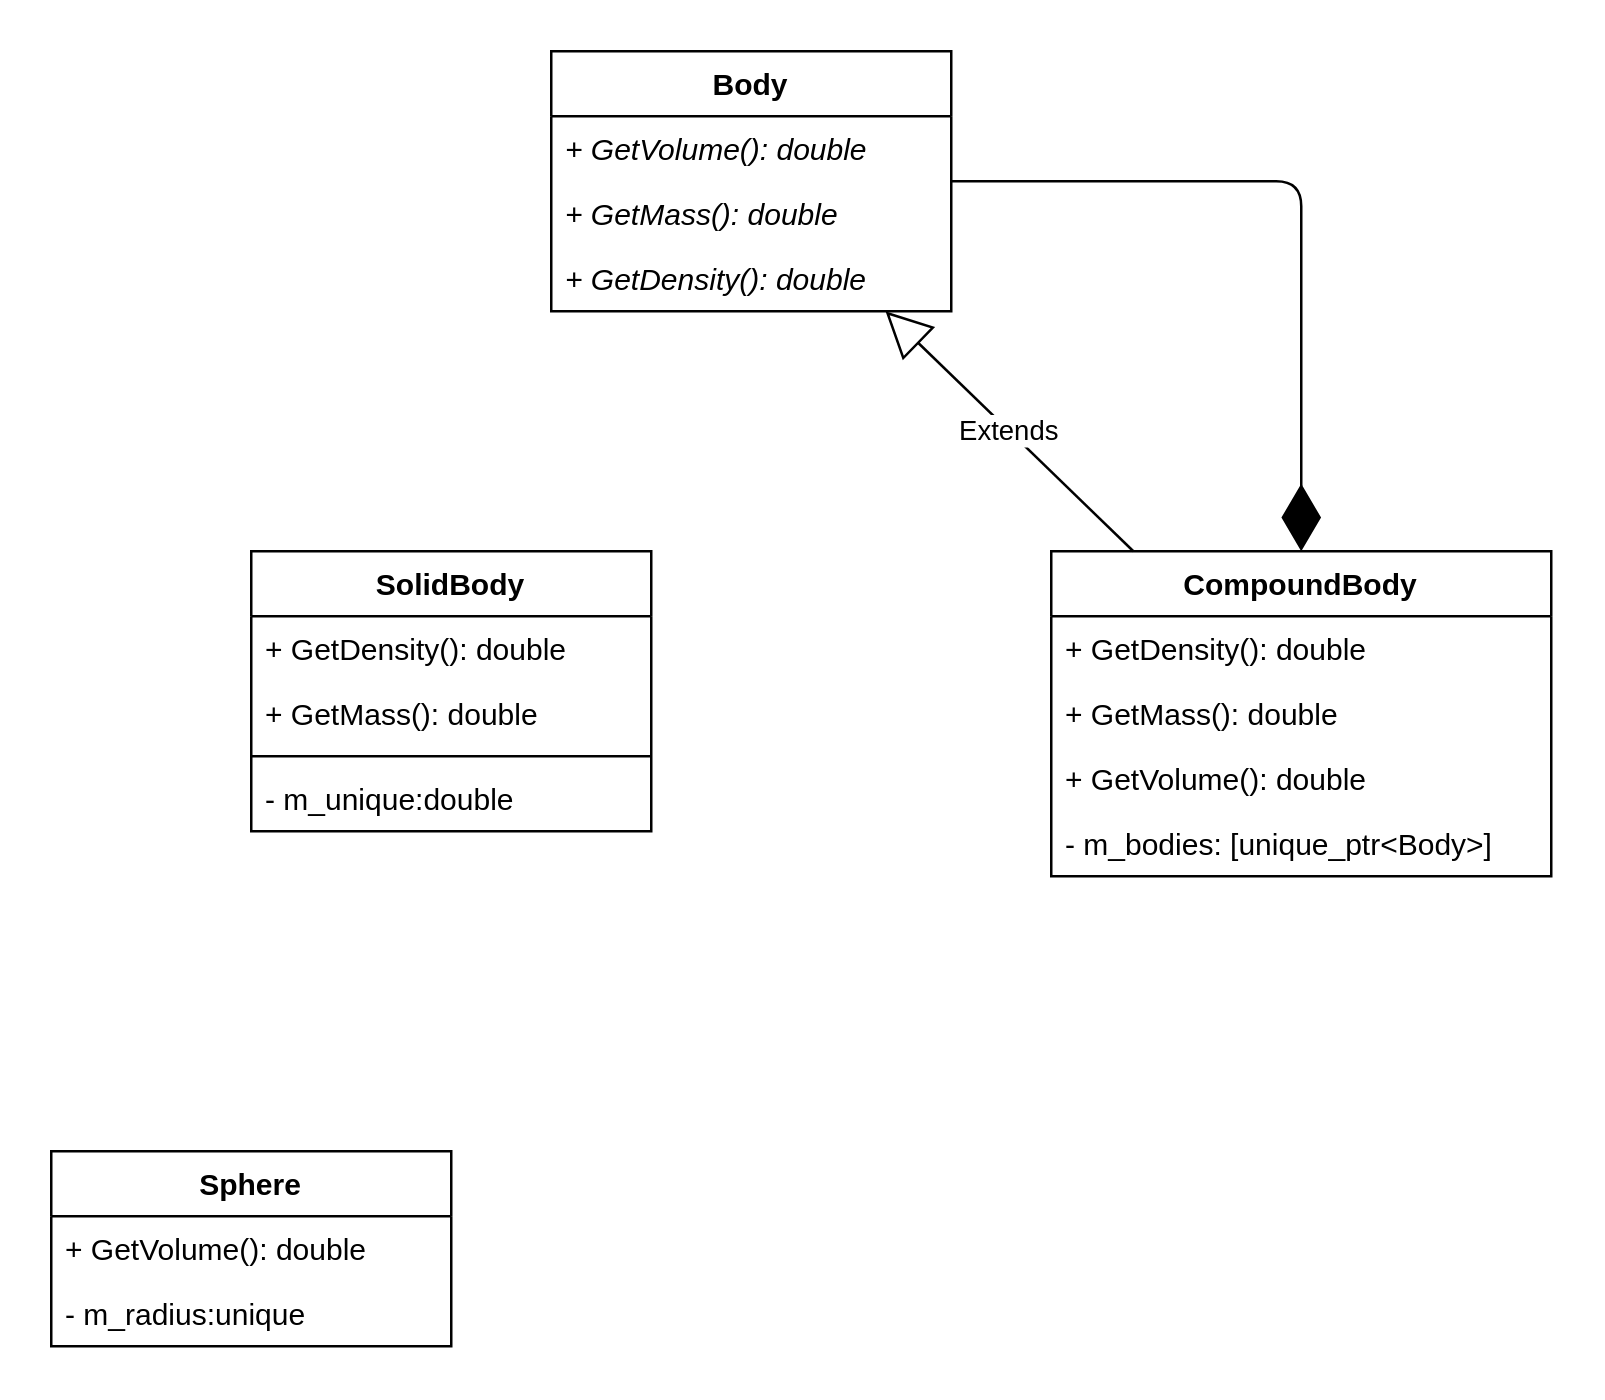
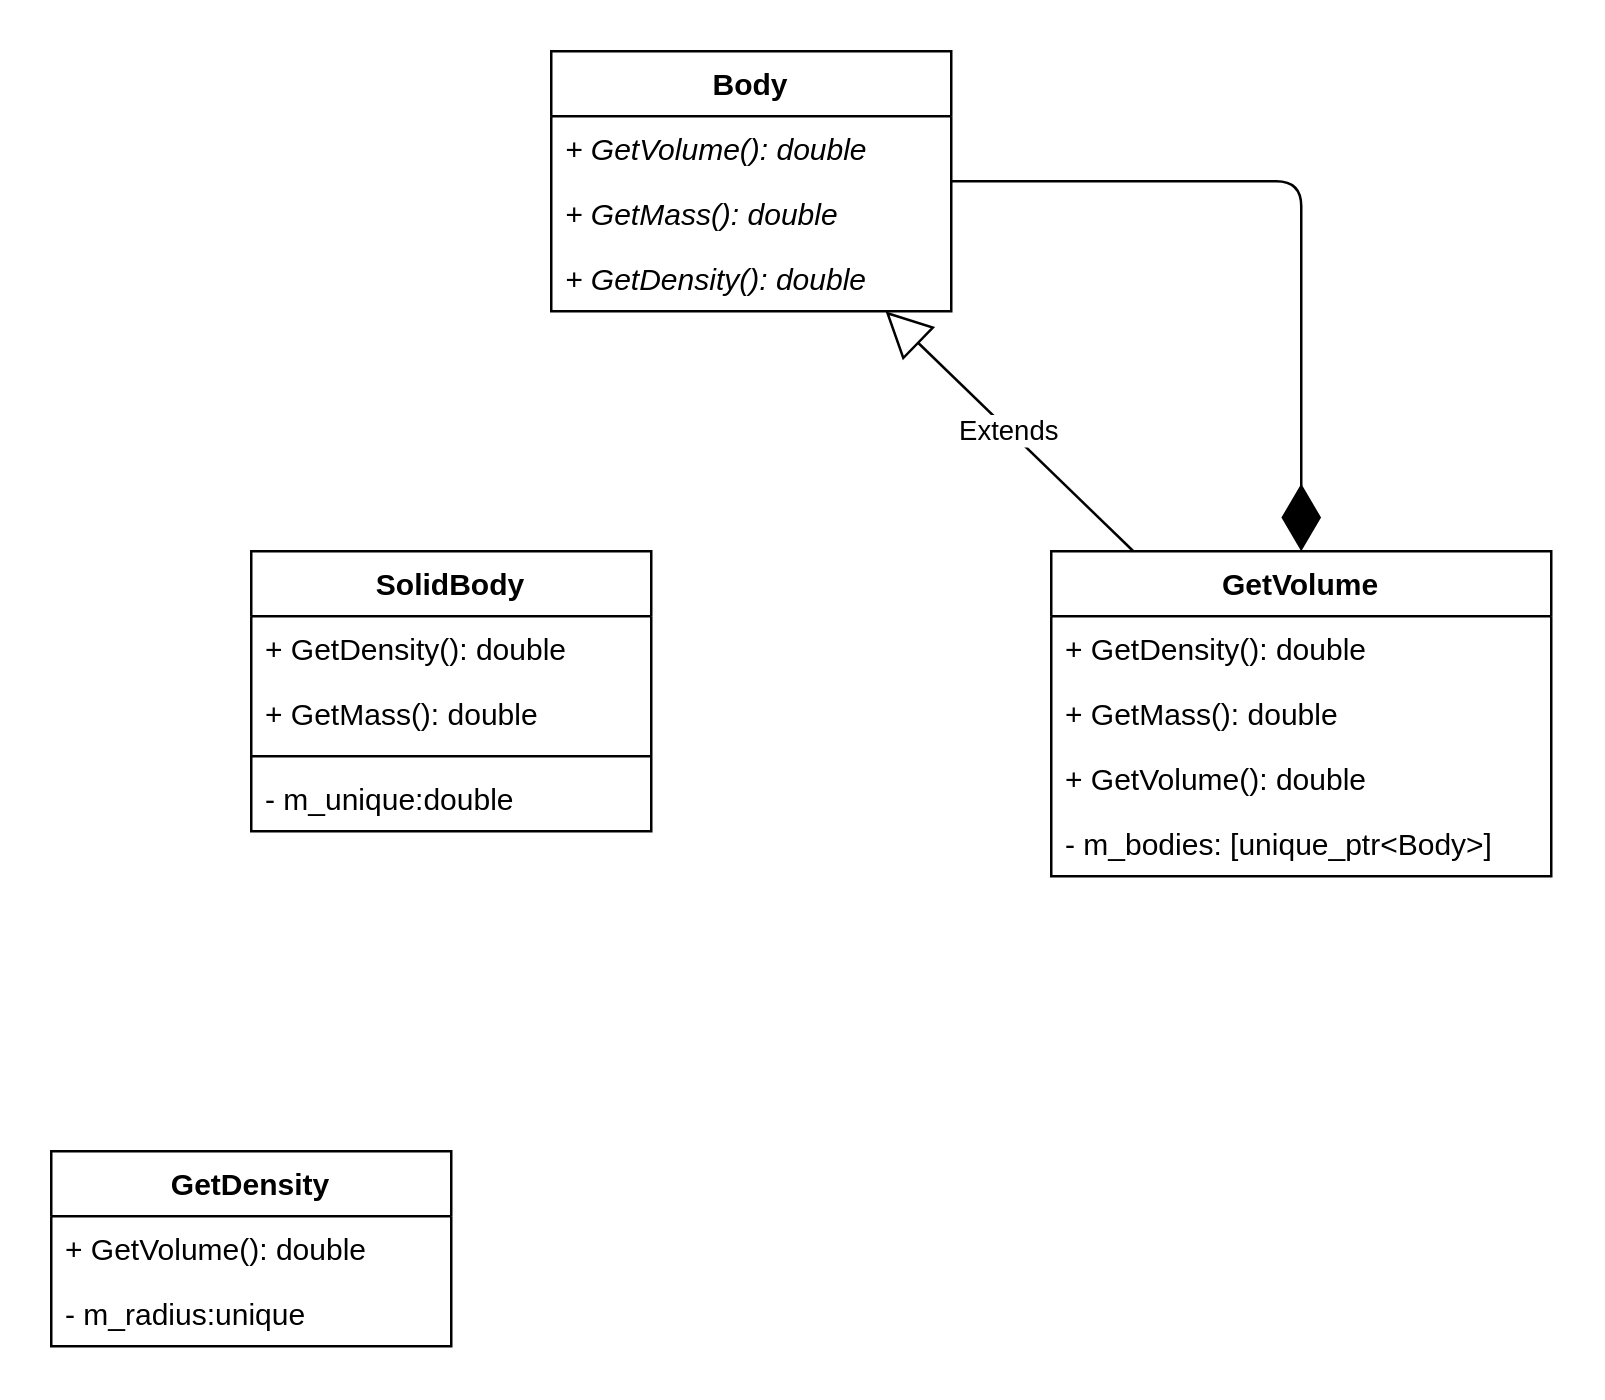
- <mxCell id="14" value="CompoundBody" style="swimlane;fontStyle=1;align=center;verticalAlign=top;childLayout=stackLayout;horizontal=1;startSize=26;horizontalStack=0;resizeParent=1;resizeParentMax=0;resizeLast=0;collapsible=1;marginBottom=0;" vertex="1" parent="1"><mxGeometry x="420" y="220" width="200" height="130" as="geometry" /></mxCell>
+ <mxCell id="14" value="GetVolume" style="swimlane;fontStyle=1;align=center;verticalAlign=top;childLayout=stackLayout;horizontal=1;startSize=26;horizontalStack=0;resizeParent=1;resizeParentMax=0;resizeLast=0;collapsible=1;marginBottom=0;" vertex="1" parent="1"><mxGeometry x="420" y="220" width="200" height="130" as="geometry" /></mxCell>
- <mxCell id="11" value="Sphere" style="swimlane;fontStyle=1;align=center;verticalAlign=top;childLayout=stackLayout;horizontal=1;startSize=26;horizontalStack=0;resizeParent=1;resizeParentMax=0;resizeLast=0;collapsible=1;marginBottom=0;" vertex="1" parent="1"><mxGeometry x="20" y="460" width="160" height="78" as="geometry" /></mxCell>
+ <mxCell id="11" value="GetDensity" style="swimlane;fontStyle=1;align=center;verticalAlign=top;childLayout=stackLayout;horizontal=1;startSize=26;horizontalStack=0;resizeParent=1;resizeParentMax=0;resizeLast=0;collapsible=1;marginBottom=0;" vertex="1" parent="1"><mxGeometry x="20" y="460" width="160" height="78" as="geometry" /></mxCell>
